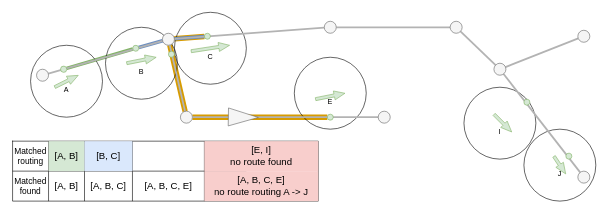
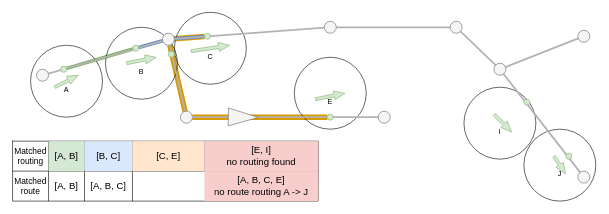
+ <mxCell id="47" value="[C, E]" style="shape=partialRectangle;html=1;whiteSpace=wrap;connectable=0;fillColor=#ffe6cc;top=0;left=0;bottom=0;right=0;overflow=hidden;fontSize=16;strokeColor=#d79b00;" parent="43" vertex="1"><mxGeometry x="200" width="120" height="50" as="geometry" /></mxCell>
- <mxCell id="48" value="[E, I] &lt;br&gt;no route found" style="shape=partialRectangle;html=1;whiteSpace=wrap;connectable=0;fillColor=#f8cecc;top=0;left=0;bottom=0;right=0;overflow=hidden;fontSize=16;strokeColor=#b85450;" parent="43" vertex="1"><mxGeometry x="320" width="190" height="50" as="geometry" /></mxCell>
+ <mxCell id="48" value="[E, I] &lt;br&gt;no routing found" style="shape=partialRectangle;html=1;whiteSpace=wrap;connectable=0;fillColor=#f8cecc;top=0;left=0;bottom=0;right=0;overflow=hidden;fontSize=16;strokeColor=#b85450;" parent="43" vertex="1"><mxGeometry x="320" width="190" height="50" as="geometry" /></mxCell>
- <mxCell id="50" value="Matched &lt;br style=&quot;font-size: 14px;&quot;&gt;found" style="shape=partialRectangle;html=1;whiteSpace=wrap;connectable=0;fillColor=none;top=0;left=0;bottom=0;right=0;overflow=hidden;fontSize=14;" parent="49" vertex="1"><mxGeometry width="60" height="50" as="geometry" /></mxCell>
+ <mxCell id="50" value="Matched &lt;br style=&quot;font-size: 14px;&quot;&gt;route" style="shape=partialRectangle;html=1;whiteSpace=wrap;connectable=0;fillColor=none;top=0;left=0;bottom=0;right=0;overflow=hidden;fontSize=14;" parent="49" vertex="1"><mxGeometry width="60" height="50" as="geometry" /></mxCell>
- <mxCell id="53" value="[A, B, C, E]" style="shape=partialRectangle;html=1;whiteSpace=wrap;connectable=0;top=0;left=0;bottom=0;right=0;overflow=hidden;fontSize=16;strokeColor=#82b366;gradientColor=#ffffff;fillColor=none;" parent="49" vertex="1"><mxGeometry x="200" width="120" height="50" as="geometry" /></mxCell>
